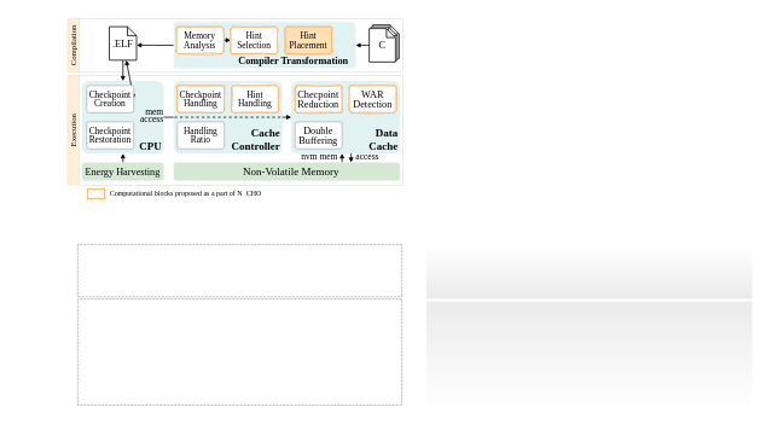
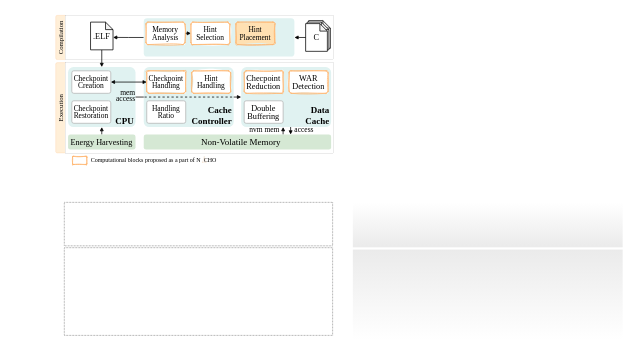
- <mxCell id="31" value="&lt;b style=&quot;font-size: 11px;&quot;&gt;Compiler Transformation&lt;/b&gt;" style="text;html=1;align=center;verticalAlign=middle;whiteSpace=wrap;rounded=0;dashed=1;dashPattern=1 1;labelBackgroundColor=none;labelBorderColor=none;fontFamily=Linux Biolinum;fontSource=https%3A%2F%2Ffonts.googleapis.com%2Fcss%3Ffamily%3DLinux%2BBiolinum;fontSize=11;opacity=50;" parent="1" vertex="1"><mxGeometry x="256" y="60.5" width="135" height="12.5" as="geometry" /></mxCell>
- <mxCell id="30" value="" style="endArrow=block;startArrow=block;html=1;rounded=0;fontFamily=Linux Biolinum;fontSource=https%3A%2F%2Ffonts.googleapis.com%2Fcss%3Ffamily%3DLinux%2BBiolinum;fontSize=10;endFill=1;startFill=1;startSize=3;endSize=3;jumpSize=6;exitX=1;exitY=0.5;exitDx=0;exitDy=0;" parent="1" source="34" target="39" edge="1"><mxGeometry width="50" height="50" relative="1" as="geometry"><mxPoint x="151" y="109" as="sourcePoint" /><mxPoint x="193" y="111" as="targetPoint" /></mxGeometry></mxCell>
+ <mxCell id="30" value="" style="endArrow=block;startArrow=block;html=1;rounded=0;fontFamily=Linux Biolinum;fontSource=https%3A%2F%2Ffonts.googleapis.com%2Fcss%3Ffamily%3DLinux%2BBiolinum;fontSize=10;endFill=1;startFill=1;startSize=3;endSize=3;entryX=0;entryY=0.5;entryDx=0;entryDy=0;jumpSize=6;exitX=1;exitY=0.5;exitDx=0;exitDy=0;" parent="1" source="34" target="40" edge="1"><mxGeometry width="50" height="50" relative="1" as="geometry"><mxPoint x="151" y="109" as="sourcePoint" /><mxPoint x="193" y="111" as="targetPoint" /></mxGeometry></mxCell>
